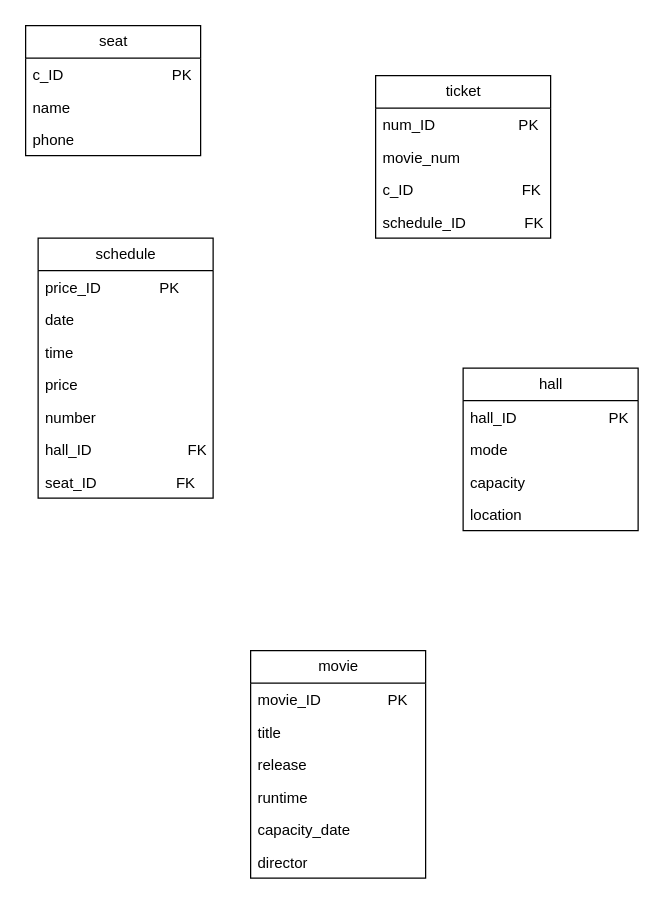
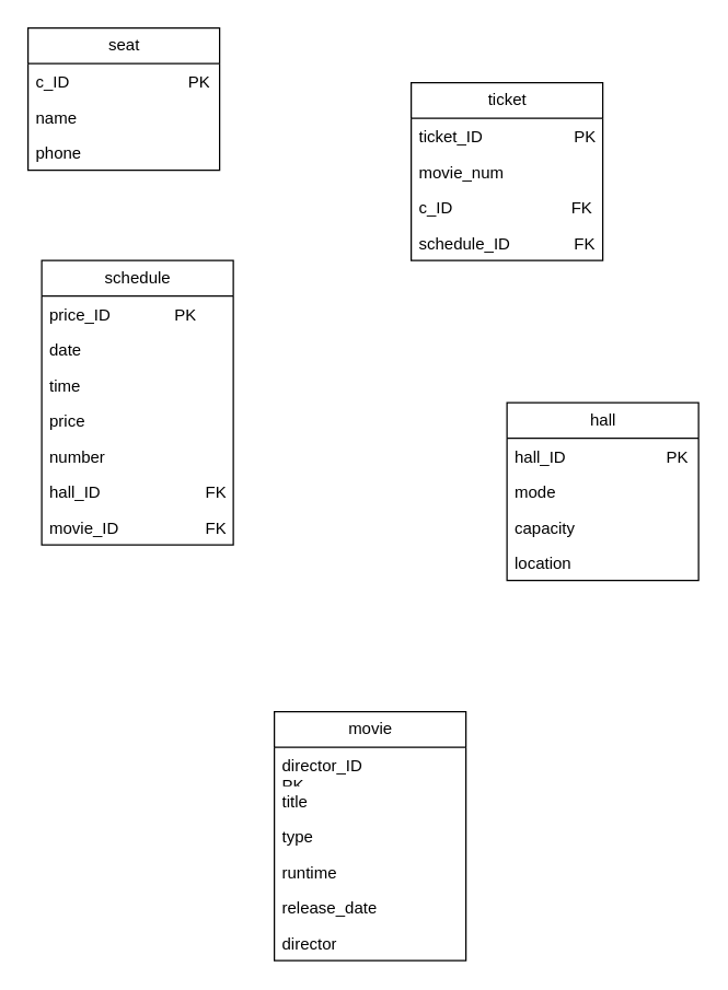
- <mxCell id="3" value="num_ID&amp;nbsp; &amp;nbsp; &amp;nbsp; &amp;nbsp; &amp;nbsp; &amp;nbsp; &amp;nbsp; &amp;nbsp; &amp;nbsp; &amp;nbsp; PK" style="text;strokeColor=none;fillColor=none;align=left;verticalAlign=top;spacingLeft=4;spacingRight=4;overflow=hidden;rotatable=0;points=[[0,0.5],[1,0.5]];portConstraint=eastwest;whiteSpace=wrap;html=1;" vertex="1" parent="2"><mxGeometry y="26" width="140" height="26" as="geometry" /></mxCell>
+ <mxCell id="3" value="ticket_ID&amp;nbsp; &amp;nbsp; &amp;nbsp; &amp;nbsp; &amp;nbsp; &amp;nbsp; &amp;nbsp; &amp;nbsp; &amp;nbsp; &amp;nbsp; PK" style="text;strokeColor=none;fillColor=none;align=left;verticalAlign=top;spacingLeft=4;spacingRight=4;overflow=hidden;rotatable=0;points=[[0,0.5],[1,0.5]];portConstraint=eastwest;whiteSpace=wrap;html=1;" vertex="1" parent="2"><mxGeometry y="26" width="140" height="26" as="geometry" /></mxCell>
- <mxCell id="23" value="seat_ID&amp;nbsp; &amp;nbsp; &amp;nbsp; &amp;nbsp; &amp;nbsp; &amp;nbsp; &amp;nbsp; &amp;nbsp; &amp;nbsp; &amp;nbsp;FK" style="text;strokeColor=none;fillColor=none;align=left;verticalAlign=top;spacingLeft=4;spacingRight=4;overflow=hidden;rotatable=0;points=[[0,0.5],[1,0.5]];portConstraint=eastwest;whiteSpace=wrap;html=1;" vertex="1" parent="16"><mxGeometry y="182" width="140" height="26" as="geometry" /></mxCell>
+ <mxCell id="23" value="movie_ID&amp;nbsp; &amp;nbsp; &amp;nbsp; &amp;nbsp; &amp;nbsp; &amp;nbsp; &amp;nbsp; &amp;nbsp; &amp;nbsp; &amp;nbsp;FK" style="text;strokeColor=none;fillColor=none;align=left;verticalAlign=top;spacingLeft=4;spacingRight=4;overflow=hidden;rotatable=0;points=[[0,0.5],[1,0.5]];portConstraint=eastwest;whiteSpace=wrap;html=1;" vertex="1" parent="16"><mxGeometry y="182" width="140" height="26" as="geometry" /></mxCell>
- <mxCell id="25" value="movie_ID&amp;nbsp; &amp;nbsp; &amp;nbsp; &amp;nbsp; &amp;nbsp; &amp;nbsp; &amp;nbsp; &amp;nbsp; PK&amp;nbsp;&amp;nbsp;" style="text;strokeColor=none;fillColor=none;align=left;verticalAlign=top;spacingLeft=4;spacingRight=4;overflow=hidden;rotatable=0;points=[[0,0.5],[1,0.5]];portConstraint=eastwest;whiteSpace=wrap;html=1;" vertex="1" parent="24"><mxGeometry y="26" width="140" height="26" as="geometry" /></mxCell>
+ <mxCell id="25" value="director_ID&amp;nbsp; &amp;nbsp; &amp;nbsp; &amp;nbsp; &amp;nbsp; &amp;nbsp; &amp;nbsp; &amp;nbsp; PK&amp;nbsp;&amp;nbsp;" style="text;strokeColor=none;fillColor=none;align=left;verticalAlign=top;spacingLeft=4;spacingRight=4;overflow=hidden;rotatable=0;points=[[0,0.5],[1,0.5]];portConstraint=eastwest;whiteSpace=wrap;html=1;" vertex="1" parent="24"><mxGeometry y="26" width="140" height="26" as="geometry" /></mxCell>
- <mxCell id="27" value="release" style="text;strokeColor=none;fillColor=none;align=left;verticalAlign=top;spacingLeft=4;spacingRight=4;overflow=hidden;rotatable=0;points=[[0,0.5],[1,0.5]];portConstraint=eastwest;whiteSpace=wrap;html=1;" vertex="1" parent="24"><mxGeometry y="78" width="140" height="26" as="geometry" /></mxCell>
+ <mxCell id="27" value="type" style="text;strokeColor=none;fillColor=none;align=left;verticalAlign=top;spacingLeft=4;spacingRight=4;overflow=hidden;rotatable=0;points=[[0,0.5],[1,0.5]];portConstraint=eastwest;whiteSpace=wrap;html=1;" vertex="1" parent="24"><mxGeometry y="78" width="140" height="26" as="geometry" /></mxCell>
- <mxCell id="29" value="capacity_date" style="text;strokeColor=none;fillColor=none;align=left;verticalAlign=top;spacingLeft=4;spacingRight=4;overflow=hidden;rotatable=0;points=[[0,0.5],[1,0.5]];portConstraint=eastwest;whiteSpace=wrap;html=1;" vertex="1" parent="24"><mxGeometry y="130" width="140" height="26" as="geometry" /></mxCell>
+ <mxCell id="29" value="release_date" style="text;strokeColor=none;fillColor=none;align=left;verticalAlign=top;spacingLeft=4;spacingRight=4;overflow=hidden;rotatable=0;points=[[0,0.5],[1,0.5]];portConstraint=eastwest;whiteSpace=wrap;html=1;" vertex="1" parent="24"><mxGeometry y="130" width="140" height="26" as="geometry" /></mxCell>
